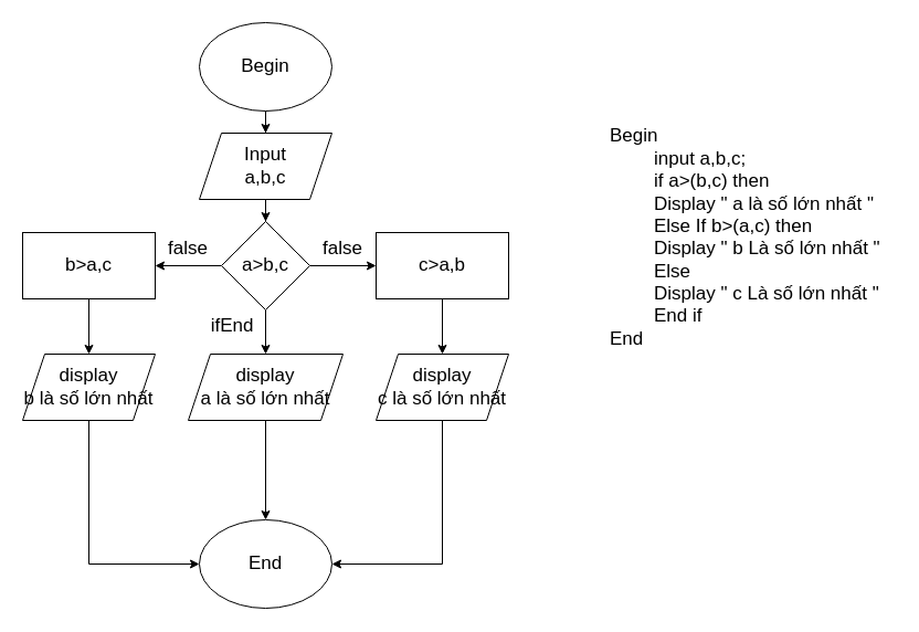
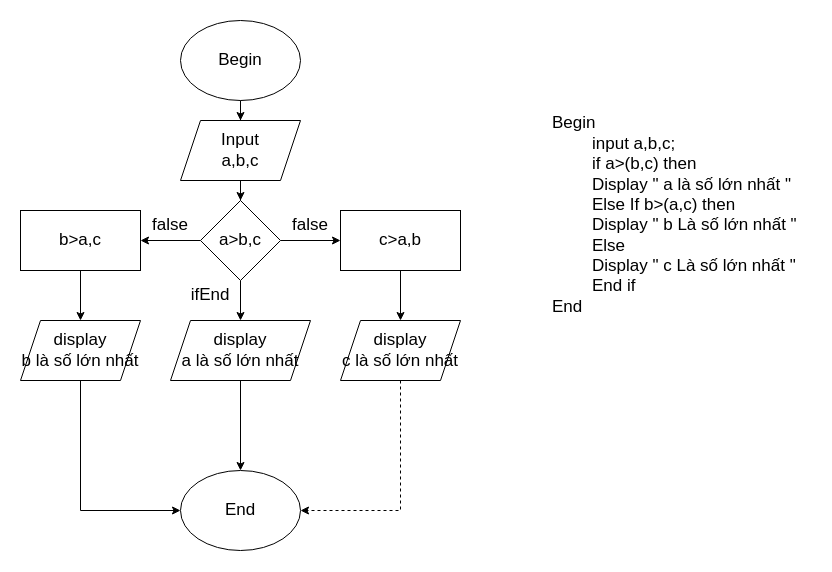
- <mxCell id="22" style="edgeStyle=orthogonalEdgeStyle;rounded=0;orthogonalLoop=1;jettySize=auto;html=1;fontSize=17;" edge="1" parent="1" source="23" target="24"><mxGeometry relative="1" as="geometry"><Array as="points"><mxPoint x="400" y="510" /></Array></mxGeometry></mxCell>
+ <mxCell id="22" style="edgeStyle=orthogonalEdgeStyle;rounded=0;orthogonalLoop=1;jettySize=auto;html=1;fontSize=17;dashed=1;" edge="1" parent="1" source="23" target="24"><mxGeometry relative="1" as="geometry"><Array as="points"><mxPoint x="400" y="510" /></Array></mxGeometry></mxCell>
